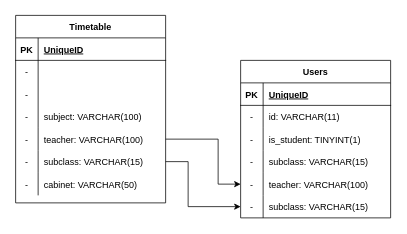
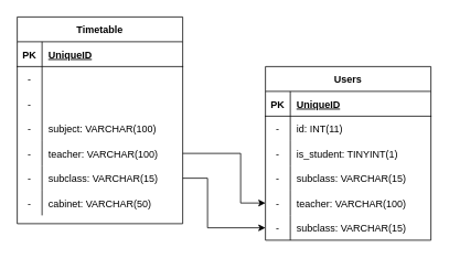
- <mxCell id="28" value="id: VARCHAR(11)" style="shape=partialRectangle;connectable=0;fillColor=none;top=0;left=0;bottom=0;right=0;align=left;spacingLeft=6;overflow=hidden;" parent="26" vertex="1"><mxGeometry x="30" width="170" height="30" as="geometry" /></mxCell>
+ <mxCell id="28" value="id: INT(11)" style="shape=partialRectangle;connectable=0;fillColor=none;top=0;left=0;bottom=0;right=0;align=left;spacingLeft=6;overflow=hidden;" parent="26" vertex="1"><mxGeometry x="30" width="170" height="30" as="geometry" /></mxCell>
